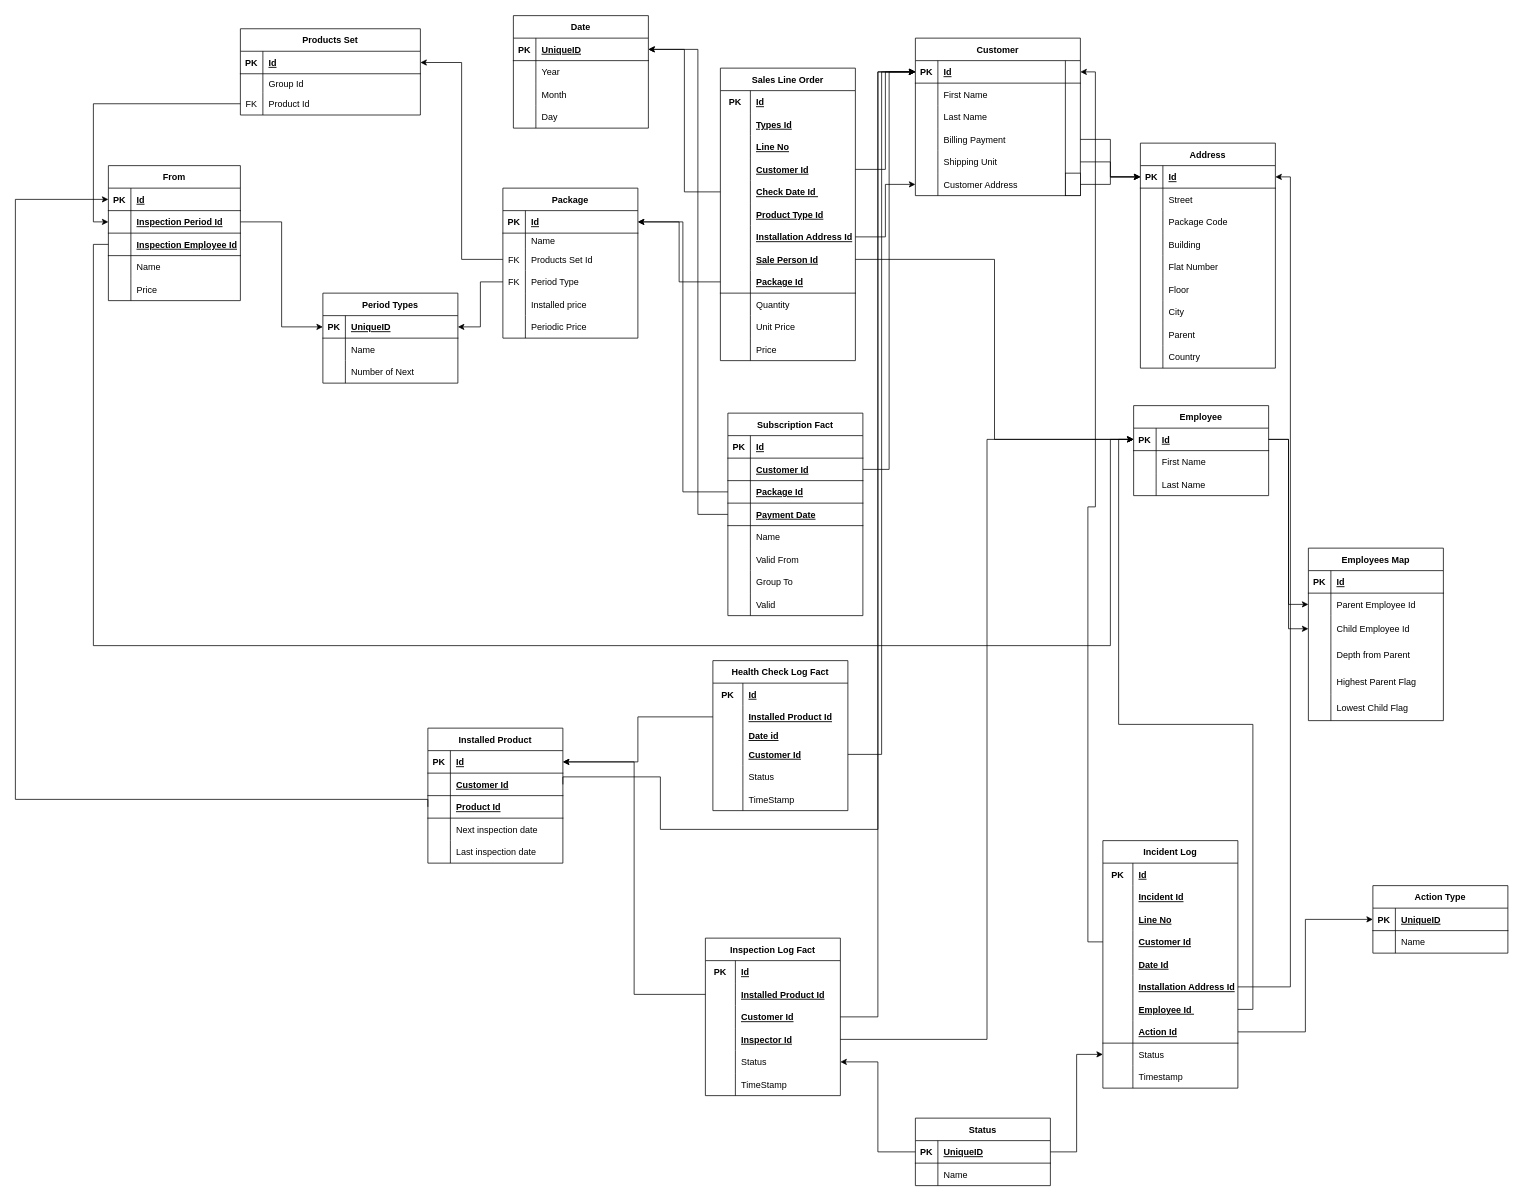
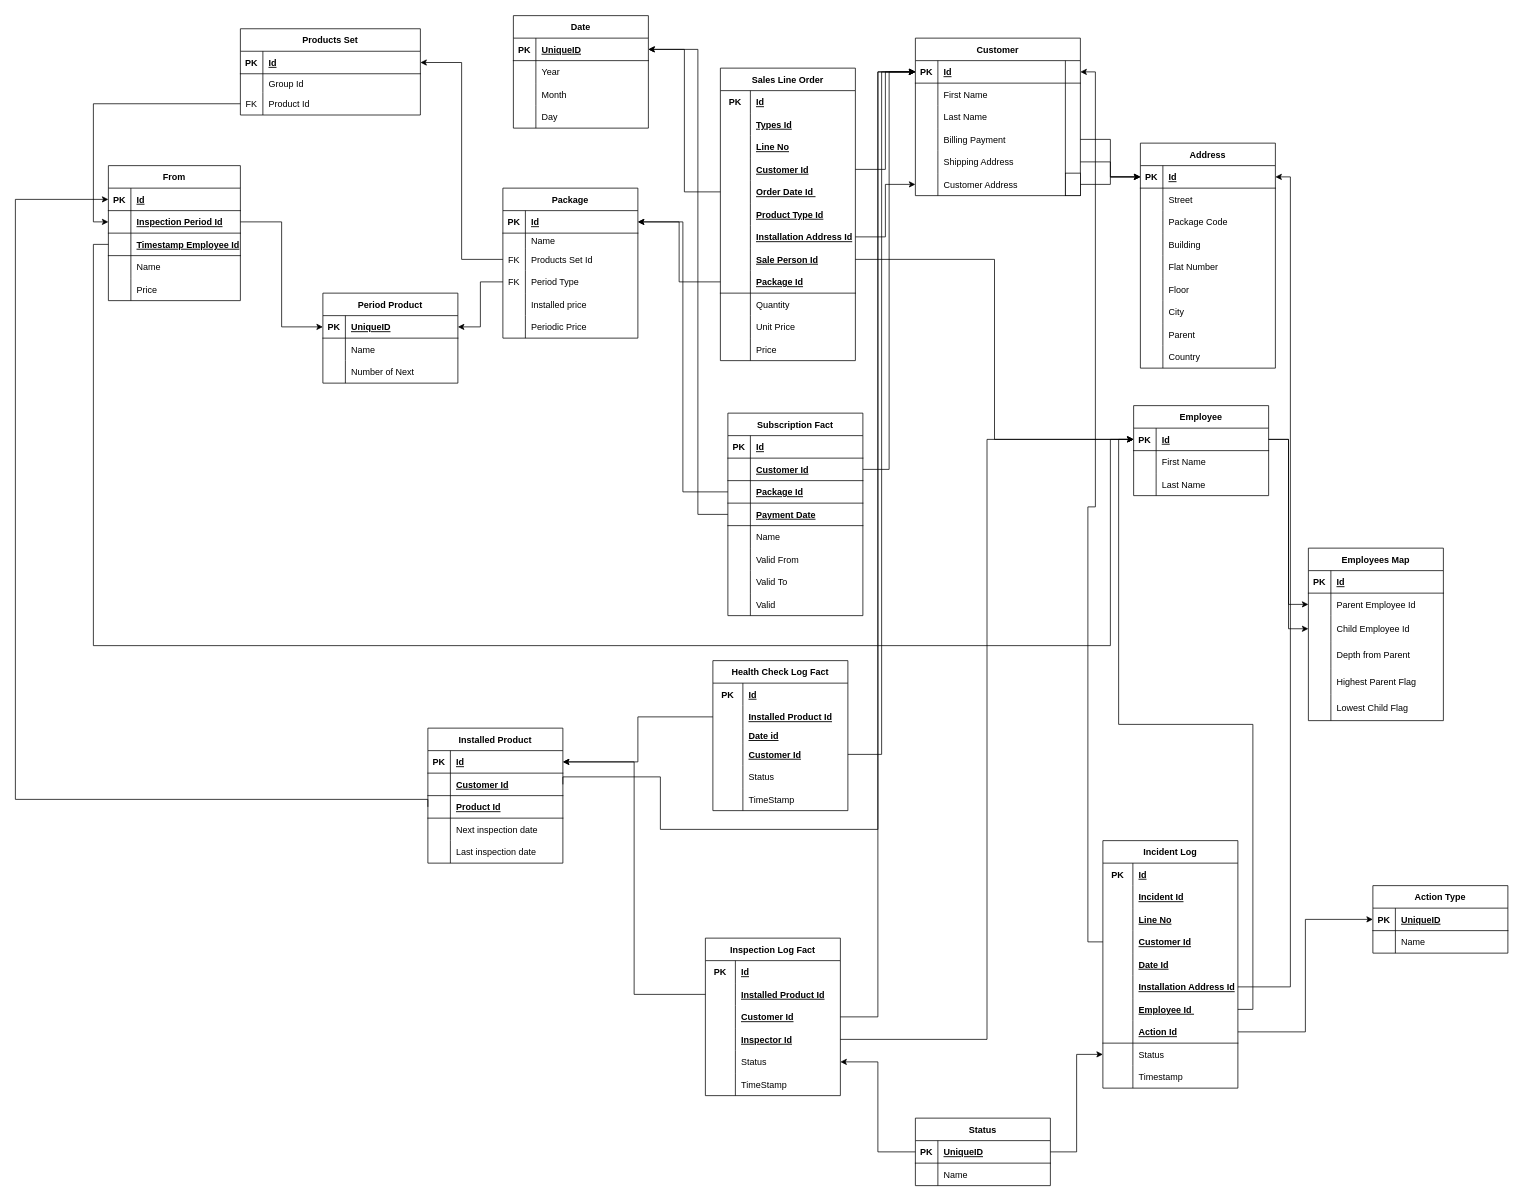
- <mxCell id="82" value="Shipping Unit" style="shape=partialRectangle;connectable=0;fillColor=none;top=0;left=0;bottom=0;right=0;align=left;spacingLeft=6;overflow=hidden;" vertex="1" parent="80"><mxGeometry x="30" width="190" height="30" as="geometry"><mxRectangle width="190" height="30" as="alternateBounds" /></mxGeometry></mxCell>
+ <mxCell id="82" value="Shipping Address" style="shape=partialRectangle;connectable=0;fillColor=none;top=0;left=0;bottom=0;right=0;align=left;spacingLeft=6;overflow=hidden;" vertex="1" parent="80"><mxGeometry x="30" width="190" height="30" as="geometry"><mxRectangle width="190" height="30" as="alternateBounds" /></mxGeometry></mxCell>
- <mxCell id="17" value="Check Date Id " style="shape=partialRectangle;connectable=0;fillColor=none;top=0;left=0;bottom=0;right=0;align=left;spacingLeft=6;fontStyle=5;overflow=hidden;" vertex="1" parent="15"><mxGeometry x="40" width="140" height="30" as="geometry"><mxRectangle width="140" height="30" as="alternateBounds" /></mxGeometry></mxCell>
+ <mxCell id="17" value="Order Date Id " style="shape=partialRectangle;connectable=0;fillColor=none;top=0;left=0;bottom=0;right=0;align=left;spacingLeft=6;fontStyle=5;overflow=hidden;" vertex="1" parent="15"><mxGeometry x="40" width="140" height="30" as="geometry"><mxRectangle width="140" height="30" as="alternateBounds" /></mxGeometry></mxCell>
- <mxCell id="115" value="Inspection Employee Id" style="shape=partialRectangle;connectable=0;fillColor=none;top=0;left=0;bottom=0;right=0;align=left;spacingLeft=6;fontStyle=5;overflow=hidden;" vertex="1" parent="113"><mxGeometry x="30" width="146" height="30" as="geometry"><mxRectangle width="146" height="30" as="alternateBounds" /></mxGeometry></mxCell>
+ <mxCell id="115" value="Timestamp Employee Id" style="shape=partialRectangle;connectable=0;fillColor=none;top=0;left=0;bottom=0;right=0;align=left;spacingLeft=6;fontStyle=5;overflow=hidden;" vertex="1" parent="113"><mxGeometry x="30" width="146" height="30" as="geometry"><mxRectangle width="146" height="30" as="alternateBounds" /></mxGeometry></mxCell>
- <mxCell id="145" value="Period Types" style="shape=table;startSize=30;container=1;collapsible=1;childLayout=tableLayout;fixedRows=1;rowLines=0;fontStyle=1;align=center;resizeLast=1;" vertex="1" parent="1"><mxGeometry x="430" y="390" width="180" height="120" as="geometry" /></mxCell>
+ <mxCell id="145" value="Period Product" style="shape=table;startSize=30;container=1;collapsible=1;childLayout=tableLayout;fixedRows=1;rowLines=0;fontStyle=1;align=center;resizeLast=1;" vertex="1" parent="1"><mxGeometry x="430" y="390" width="180" height="120" as="geometry" /></mxCell>
- <mxCell id="205" value="Group To" style="shape=partialRectangle;connectable=0;fillColor=none;top=0;left=0;bottom=0;right=0;align=left;spacingLeft=6;overflow=hidden;" vertex="1" parent="203"><mxGeometry x="30" width="150" height="30" as="geometry"><mxRectangle width="150" height="30" as="alternateBounds" /></mxGeometry></mxCell>
+ <mxCell id="205" value="Valid To" style="shape=partialRectangle;connectable=0;fillColor=none;top=0;left=0;bottom=0;right=0;align=left;spacingLeft=6;overflow=hidden;" vertex="1" parent="203"><mxGeometry x="30" width="150" height="30" as="geometry"><mxRectangle width="150" height="30" as="alternateBounds" /></mxGeometry></mxCell>
